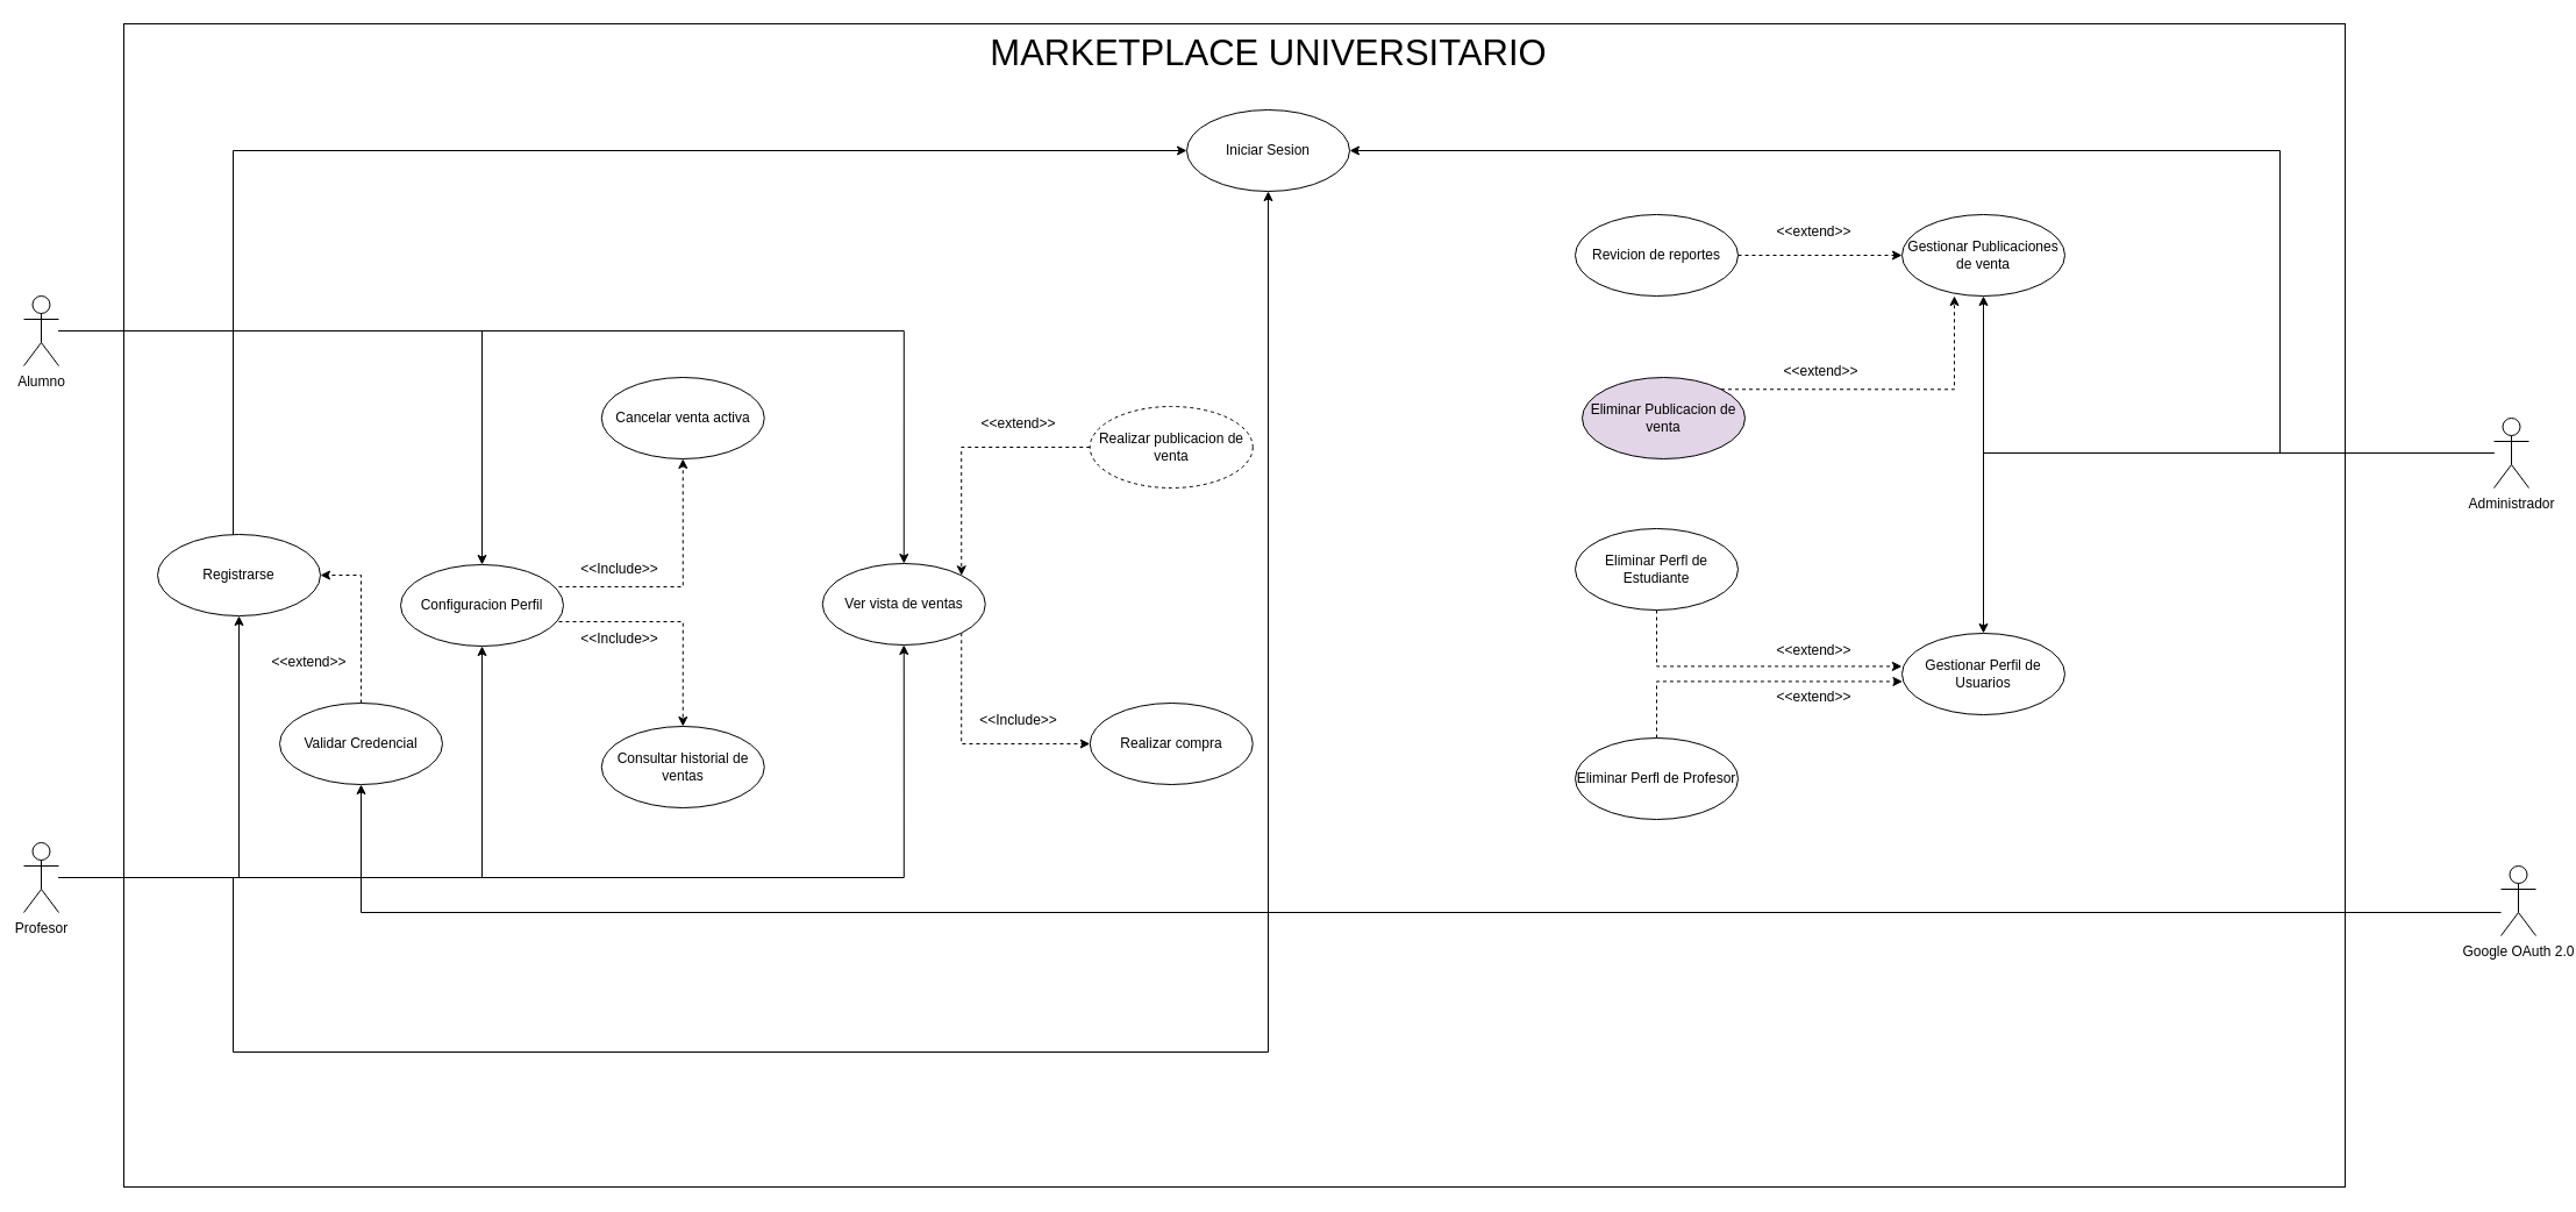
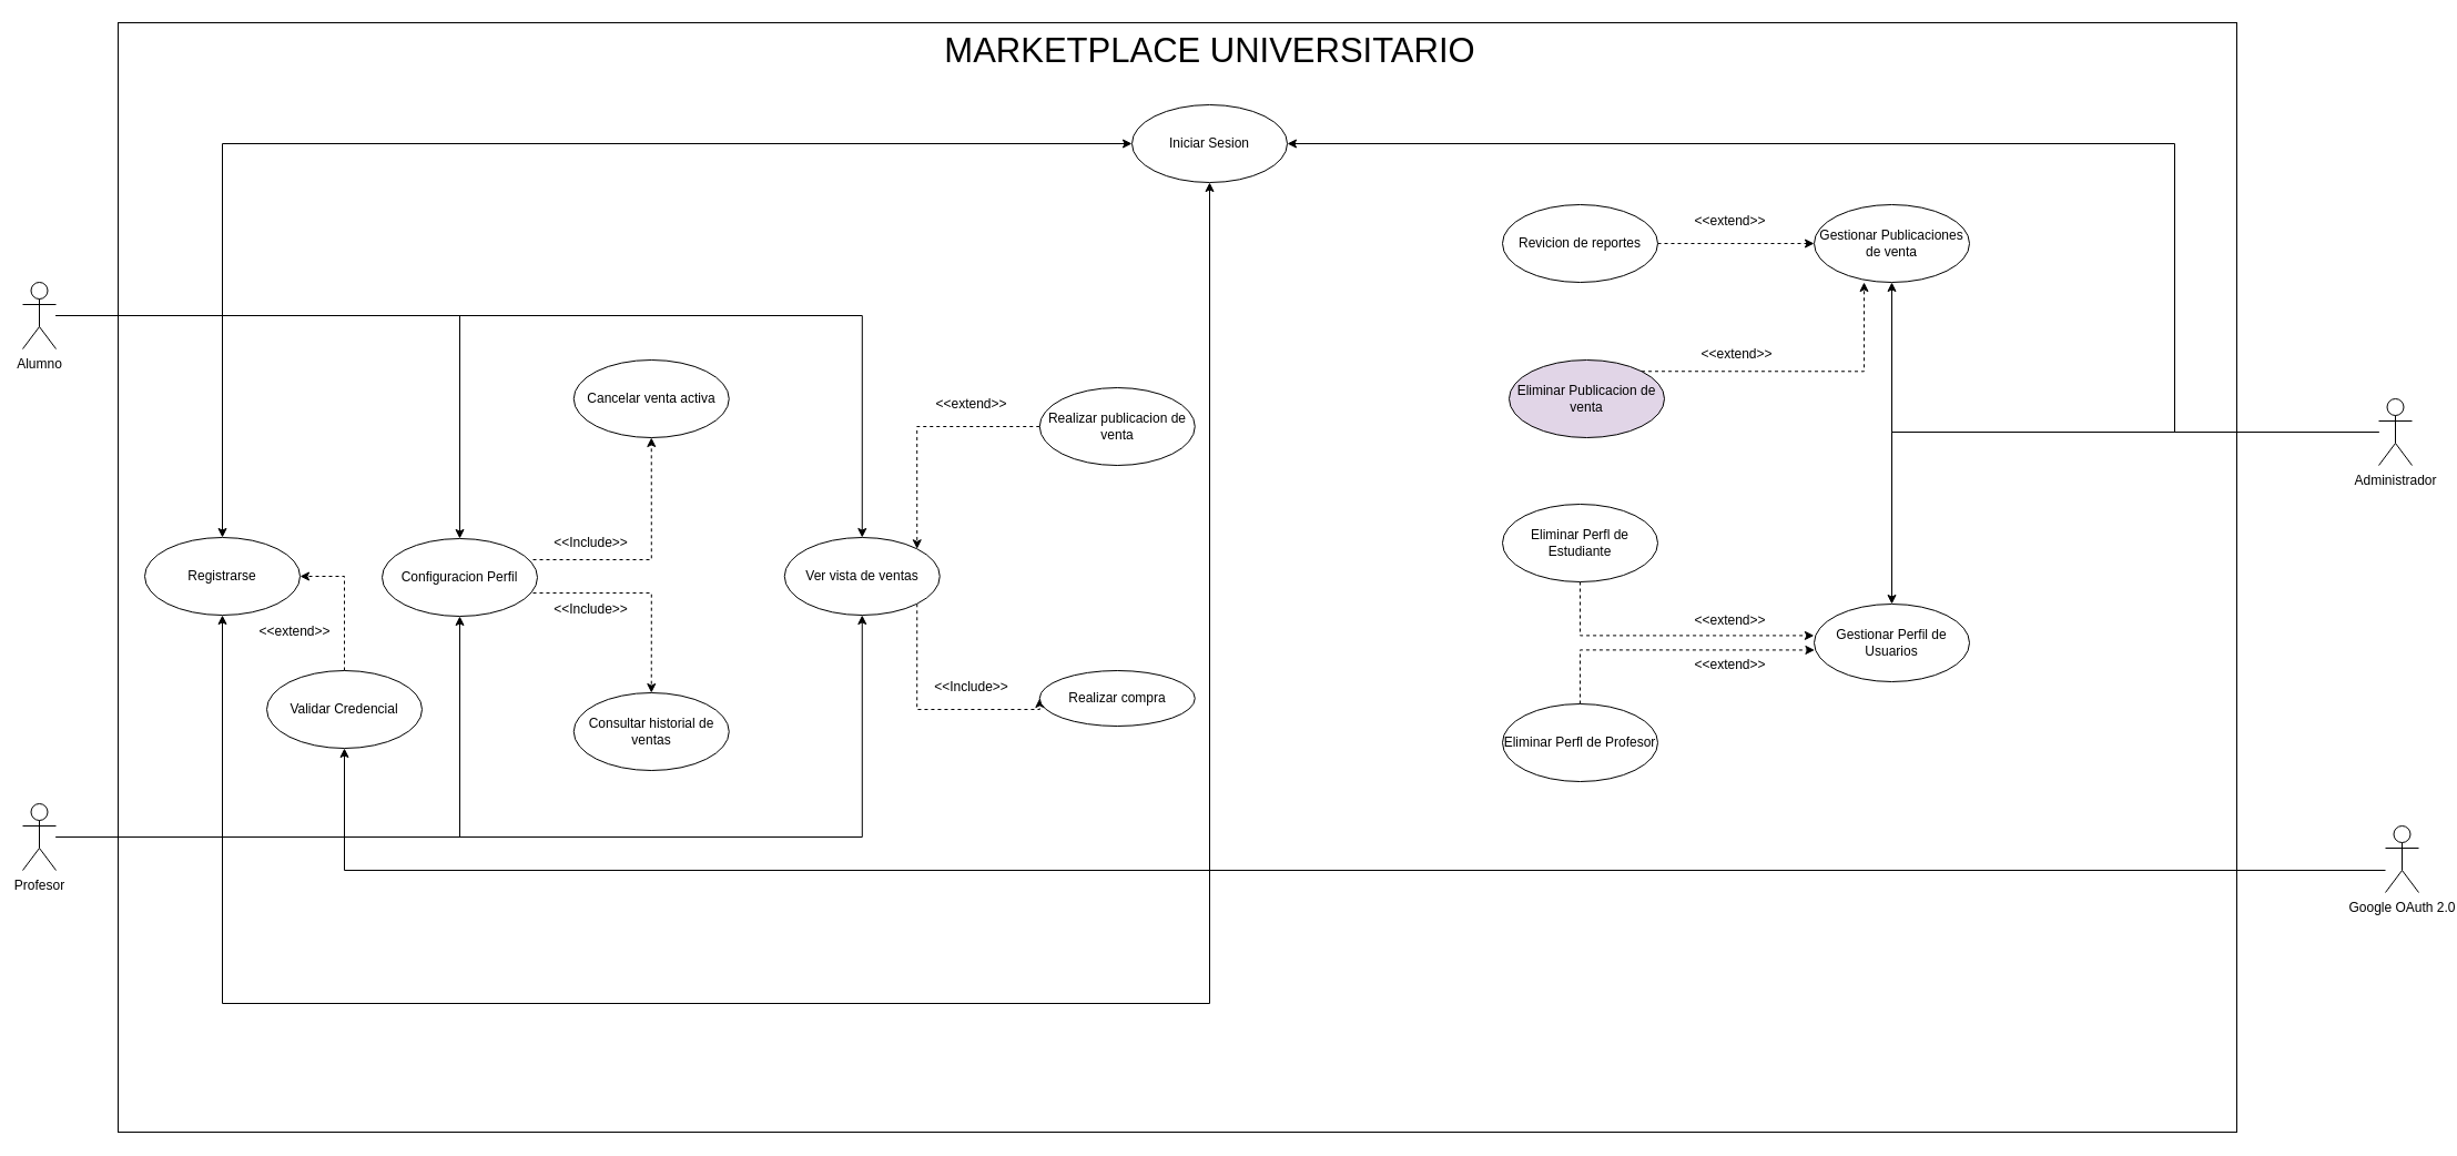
- <mxCell id="47" value="Realizar publicacion de venta" style="ellipse;whiteSpace=wrap;html=1;dashed=1;" parent="1" vertex="1"><mxGeometry x="936.75" y="349" width="140" height="70" as="geometry" /></mxCell>
+ <mxCell id="47" value="Realizar publicacion de venta" style="ellipse;whiteSpace=wrap;html=1;" parent="1" vertex="1"><mxGeometry x="936.75" y="349" width="140" height="70" as="geometry" /></mxCell>
- <mxCell id="17" value="Registrarse" style="ellipse;whiteSpace=wrap;html=1;" parent="1" vertex="1"><mxGeometry x="135" y="459" width="140" height="70" as="geometry" /></mxCell>
+ <mxCell id="17" value="Registrarse" style="ellipse;whiteSpace=wrap;html=1;" parent="1" vertex="1"><mxGeometry x="130" y="484" width="140" height="70" as="geometry" /></mxCell>
- <mxCell id="26" value="Realizar compra" style="ellipse;whiteSpace=wrap;html=1;" parent="1" vertex="1"><mxGeometry x="936.75" y="604" width="140" height="70" as="geometry" /></mxCell>
+ <mxCell id="26" value="Realizar compra" style="ellipse;whiteSpace=wrap;html=1;" parent="1" vertex="1"><mxGeometry x="936.75" y="604" width="140" height="50" as="geometry" /></mxCell>
